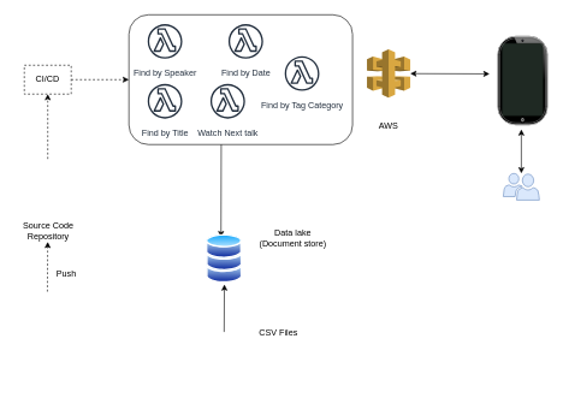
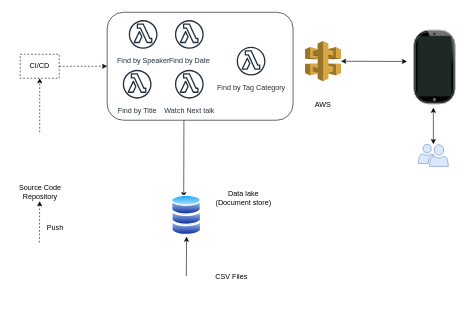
- <mxCell id="20" value="Find by Speaker" style="outlineConnect=0;fontColor=#232F3E;gradientColor=none;strokeColor=#232F3E;fillColor=#ffffff;dashed=0;verticalLabelPosition=bottom;verticalAlign=top;align=center;html=1;fontSize=12;fontStyle=0;aspect=fixed;shape=mxgraph.aws4.resourceIcon;resIcon=mxgraph.aws4.lambda_function;" parent="1" vertex="1"><mxGeometry x="198" y="27" width="60" height="60" as="geometry" /></mxCell>
+ <mxCell id="20" value="Find by Speaker" style="outlineConnect=0;fontColor=#232F3E;gradientColor=none;strokeColor=#232F3E;fillColor=#ffffff;dashed=0;verticalLabelPosition=bottom;verticalAlign=top;align=center;html=1;fontSize=12;fontStyle=0;aspect=fixed;shape=mxgraph.aws4.resourceIcon;resIcon=mxgraph.aws4.lambda_function;" parent="1" vertex="1"><mxGeometry x="198" y="27" width="80" height="60" as="geometry" /></mxCell>
- <mxCell id="21" value="Find by Date" style="outlineConnect=0;fontColor=#232F3E;gradientColor=none;strokeColor=#232F3E;fillColor=#ffffff;dashed=0;verticalLabelPosition=bottom;verticalAlign=top;align=center;html=1;fontSize=12;fontStyle=0;aspect=fixed;shape=mxgraph.aws4.resourceIcon;resIcon=mxgraph.aws4.lambda_function;" parent="1" vertex="1"><mxGeometry x="310" y="27" width="60" height="60" as="geometry" /></mxCell>
+ <mxCell id="21" value="Find by Date" style="outlineConnect=0;fontColor=#232F3E;gradientColor=none;strokeColor=#232F3E;fillColor=#ffffff;dashed=0;verticalLabelPosition=bottom;verticalAlign=top;align=center;html=1;fontSize=12;fontStyle=0;aspect=fixed;shape=mxgraph.aws4.resourceIcon;resIcon=mxgraph.aws4.lambda_function;" parent="1" vertex="1"><mxGeometry x="285" y="27" width="60" height="60" as="geometry" /></mxCell>
